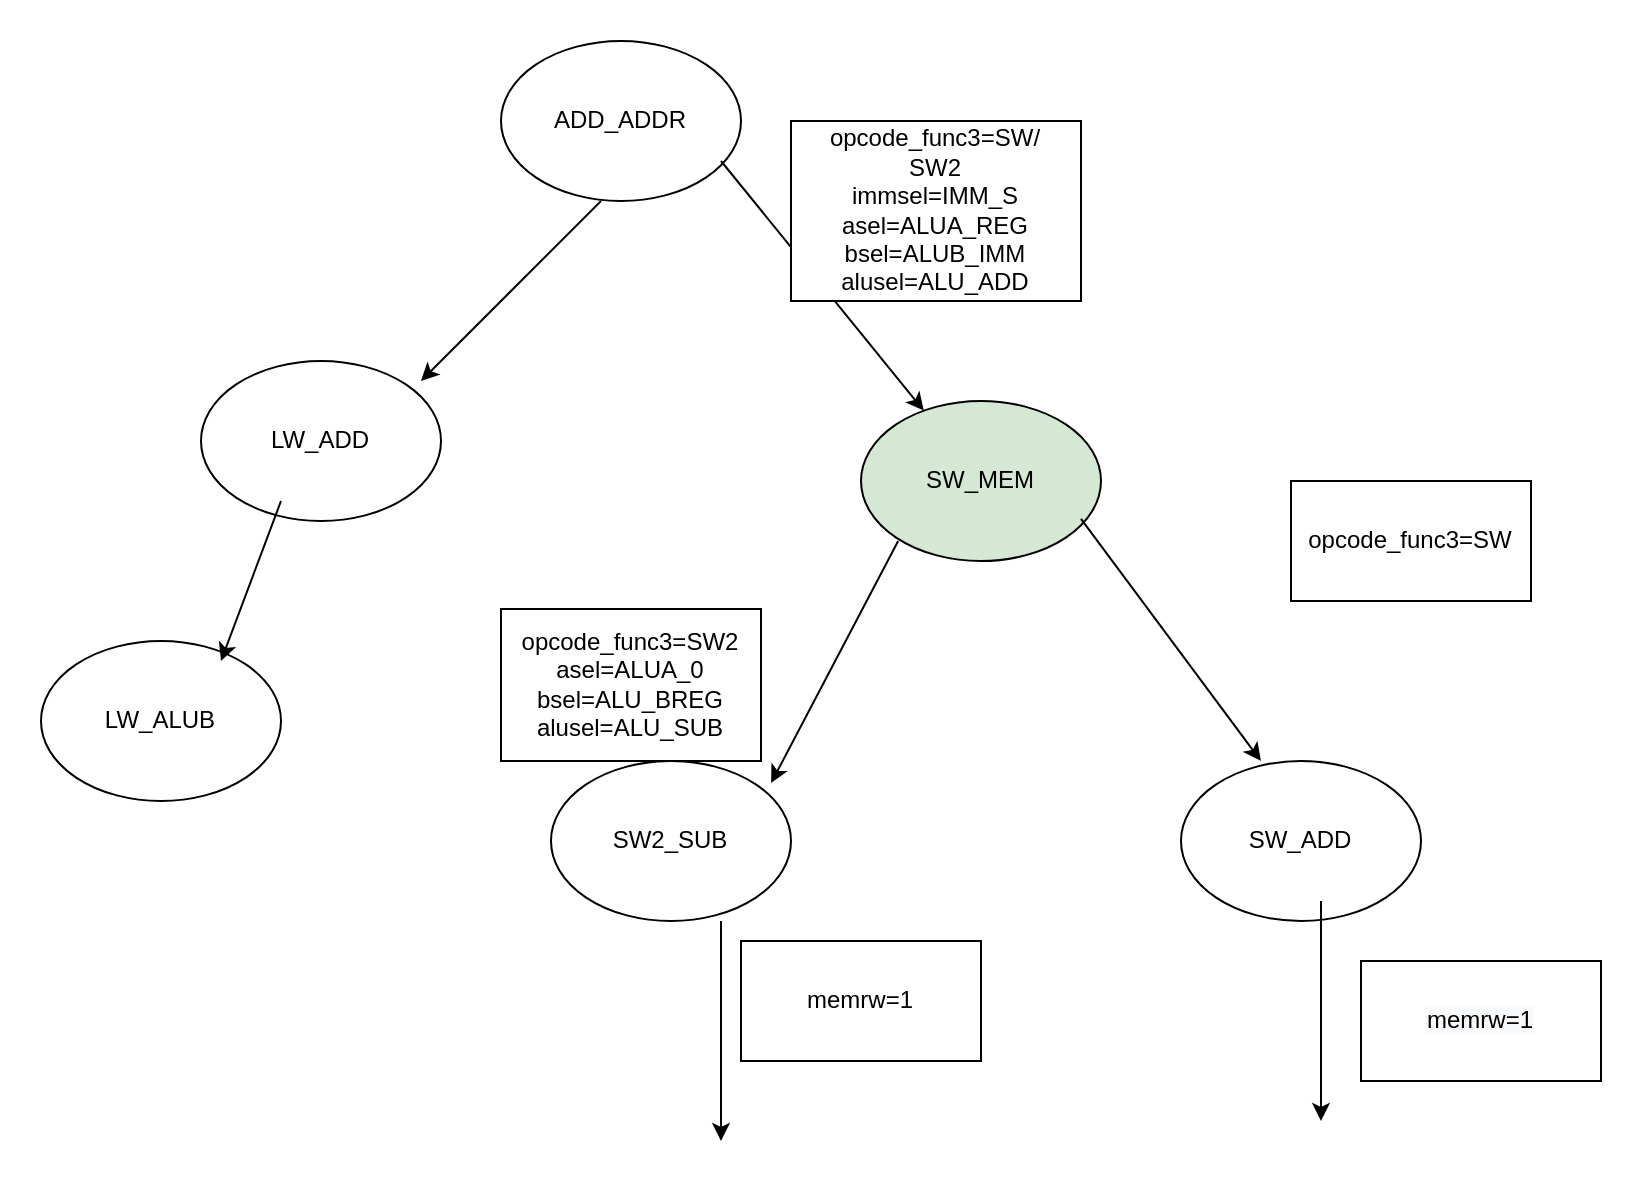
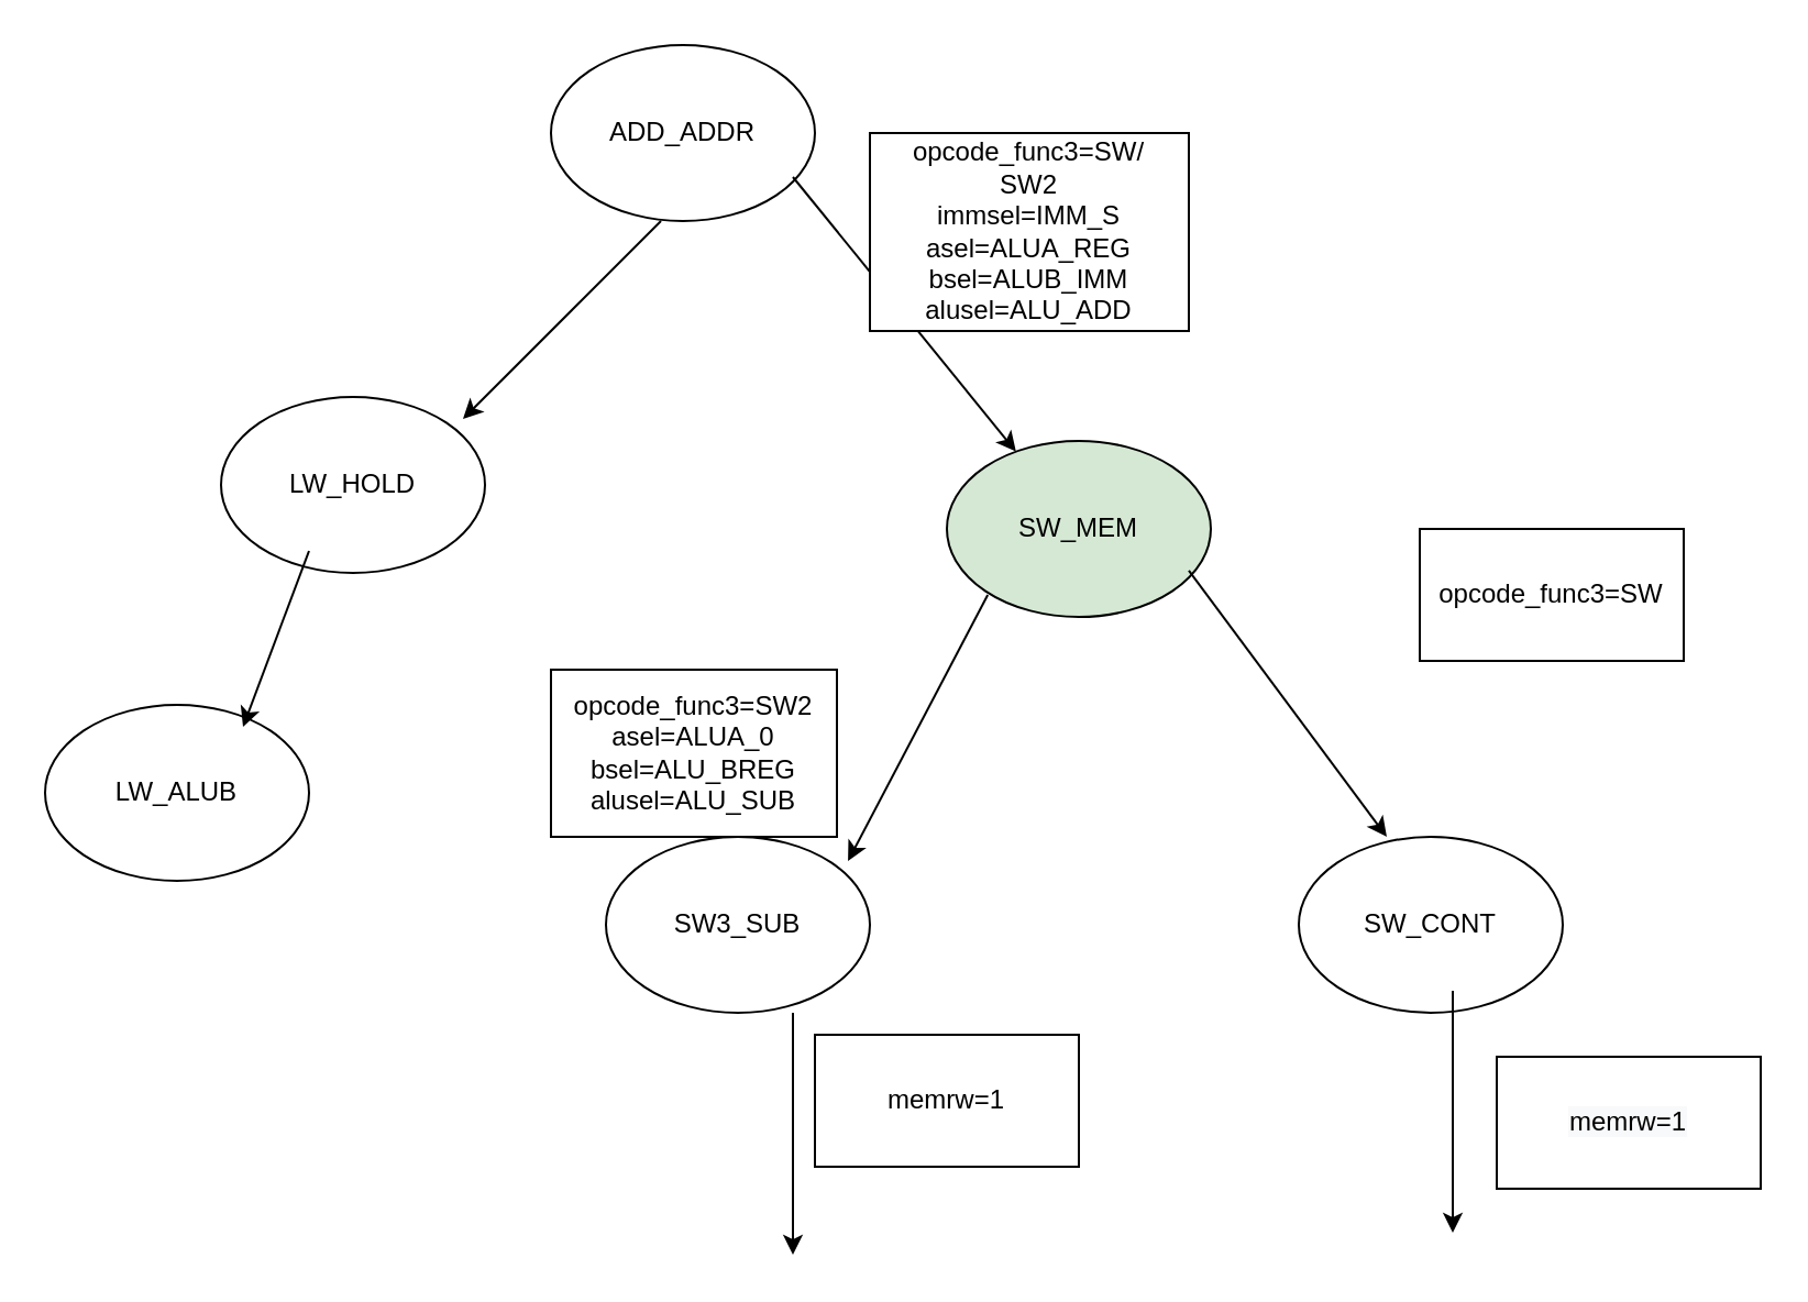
- <mxCell id="18" value="LW_ADD" style="ellipse;whiteSpace=wrap;html=1;" vertex="1" parent="1"><mxGeometry x="100" y="180" width="120" height="80" as="geometry" /></mxCell>
+ <mxCell id="18" value="LW_HOLD" style="ellipse;whiteSpace=wrap;html=1;" vertex="1" parent="1"><mxGeometry x="100" y="180" width="120" height="80" as="geometry" /></mxCell>
- <mxCell id="8" value="SW2_SUB" style="ellipse;whiteSpace=wrap;html=1;" vertex="1" parent="1"><mxGeometry x="275" y="380" width="120" height="80" as="geometry" /></mxCell>
+ <mxCell id="8" value="SW3_SUB" style="ellipse;whiteSpace=wrap;html=1;" vertex="1" parent="1"><mxGeometry x="275" y="380" width="120" height="80" as="geometry" /></mxCell>
- <mxCell id="12" value="SW_ADD" style="ellipse;whiteSpace=wrap;html=1;" vertex="1" parent="1"><mxGeometry x="590" y="380" width="120" height="80" as="geometry" /></mxCell>
+ <mxCell id="12" value="SW_CONT" style="ellipse;whiteSpace=wrap;html=1;" vertex="1" parent="1"><mxGeometry x="590" y="380" width="120" height="80" as="geometry" /></mxCell>
